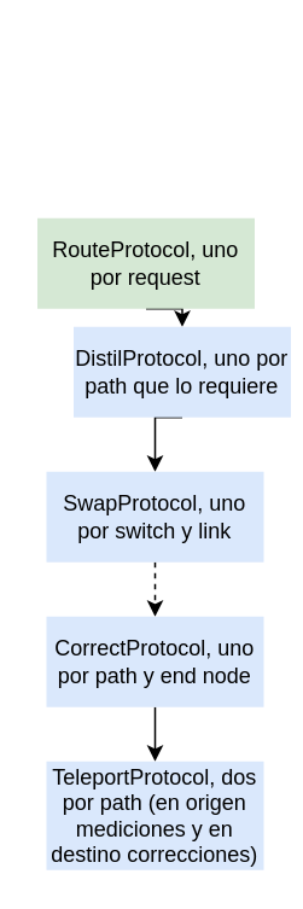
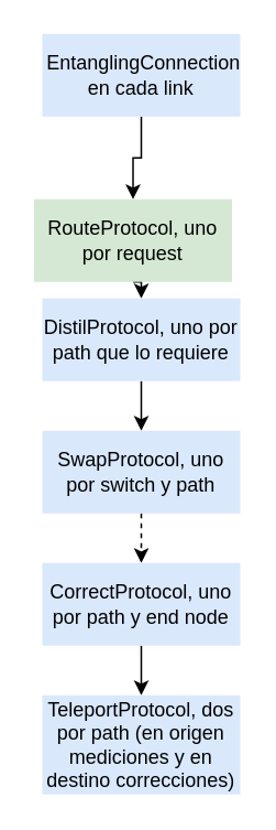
+ <mxCell id="3" value="&amp;nbsp;EntanglingConnection en cada link" style="rounded=0;whiteSpace=wrap;html=1;strokeColor=none;fillColor=#dae8fc;" vertex="1" parent="1"><mxGeometry x="25" y="20" width="120" height="50" as="geometry" /></mxCell>
+ <mxCell id="2" style="edgeStyle=orthogonalEdgeStyle;rounded=0;orthogonalLoop=1;jettySize=auto;html=1;exitX=0.5;exitY=1;exitDx=0;exitDy=0;entryX=0.5;entryY=0;entryDx=0;entryDy=0;" edge="1" parent="1" source="3" target="5"><mxGeometry relative="1" as="geometry" /></mxCell>
- <mxCell id="7" value="DistilProtocol, uno por path que lo requiere" style="rounded=0;whiteSpace=wrap;html=1;strokeColor=none;fillColor=#dae8fc;" vertex="1" parent="1"><mxGeometry x="40" y="180" width="120" height="50" as="geometry" /></mxCell>
+ <mxCell id="7" value="DistilProtocol, uno por path que lo requiere" style="rounded=0;whiteSpace=wrap;html=1;strokeColor=none;fillColor=#dae8fc;" vertex="1" parent="1"><mxGeometry x="25" y="180" width="120" height="50" as="geometry" /></mxCell>
- <mxCell id="9" value="SwapProtocol, uno por switch y link" style="rounded=0;whiteSpace=wrap;html=1;strokeColor=none;fillColor=#dae8fc;" vertex="1" parent="1"><mxGeometry x="25" y="260" width="120" height="50" as="geometry" /></mxCell>
+ <mxCell id="9" value="SwapProtocol, uno por switch y path" style="rounded=0;whiteSpace=wrap;html=1;strokeColor=none;fillColor=#dae8fc;" vertex="1" parent="1"><mxGeometry x="25" y="260" width="120" height="50" as="geometry" /></mxCell>
